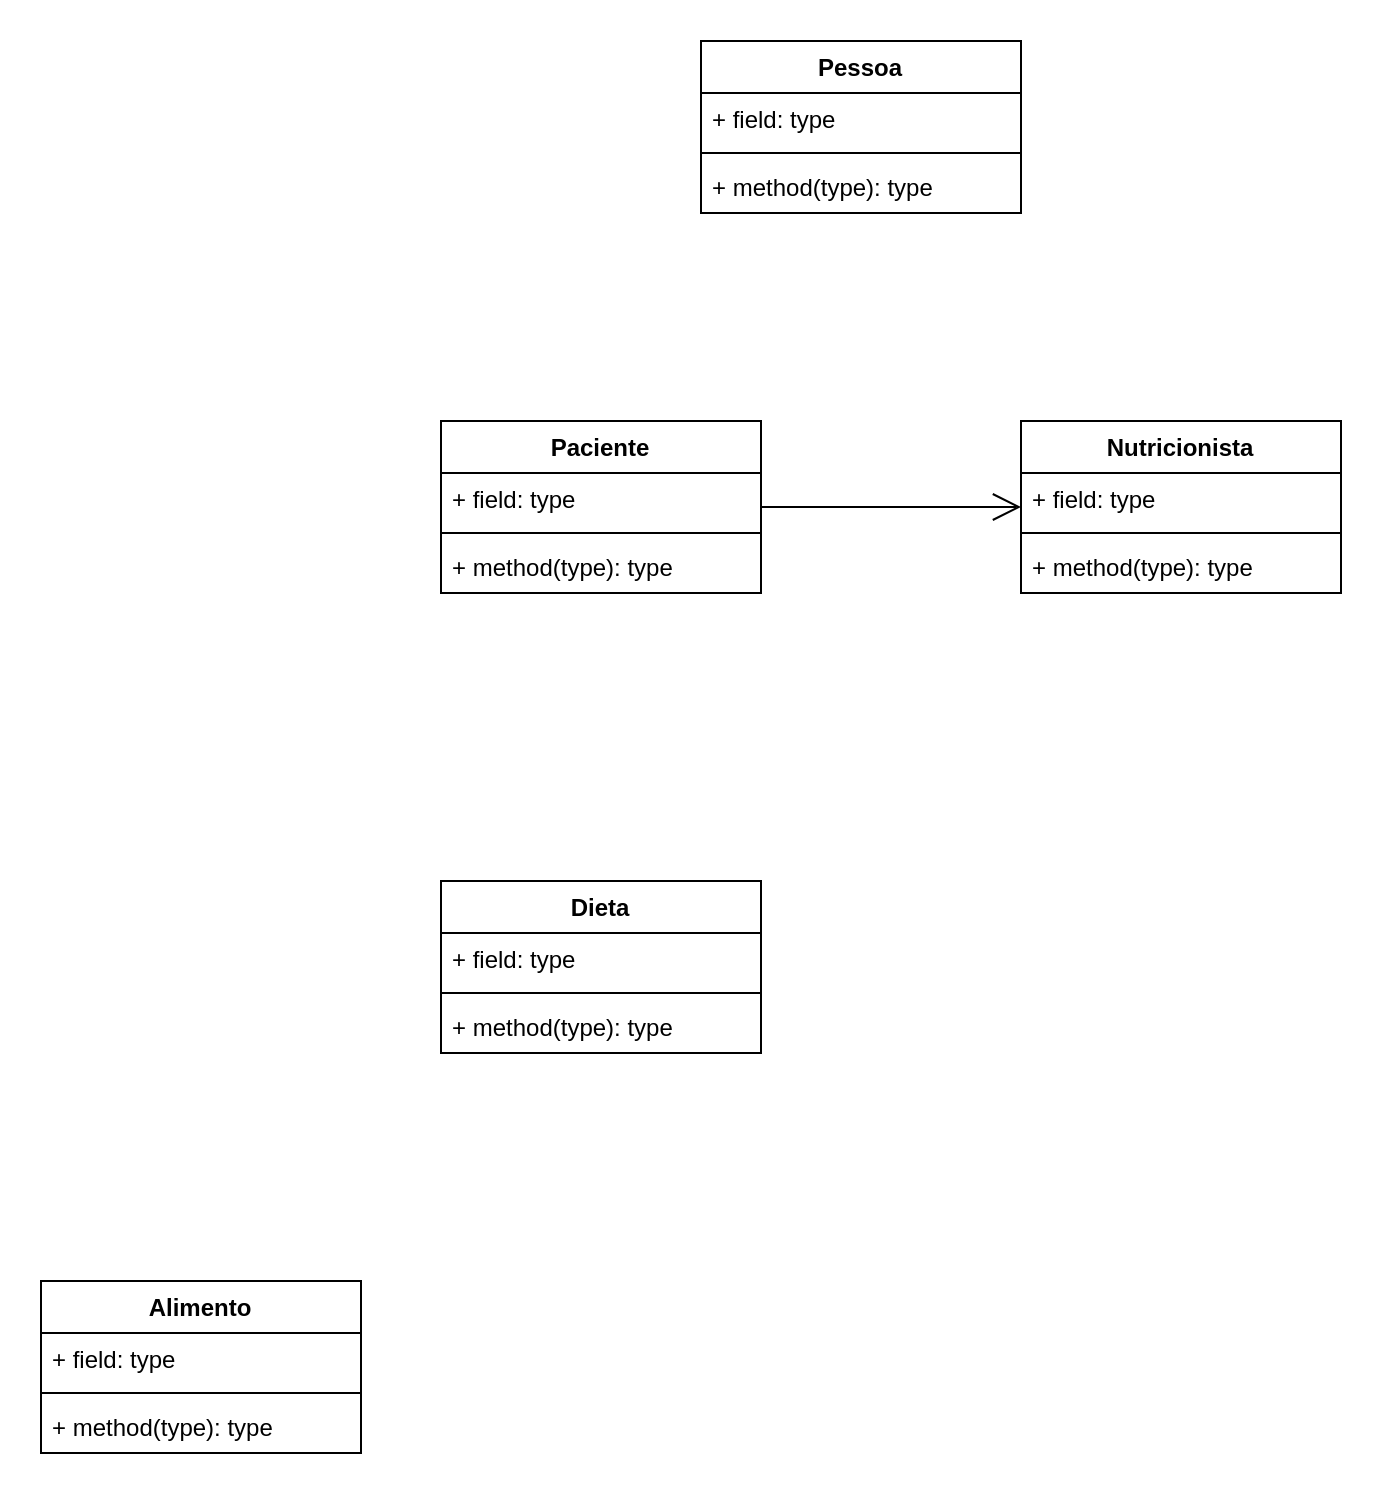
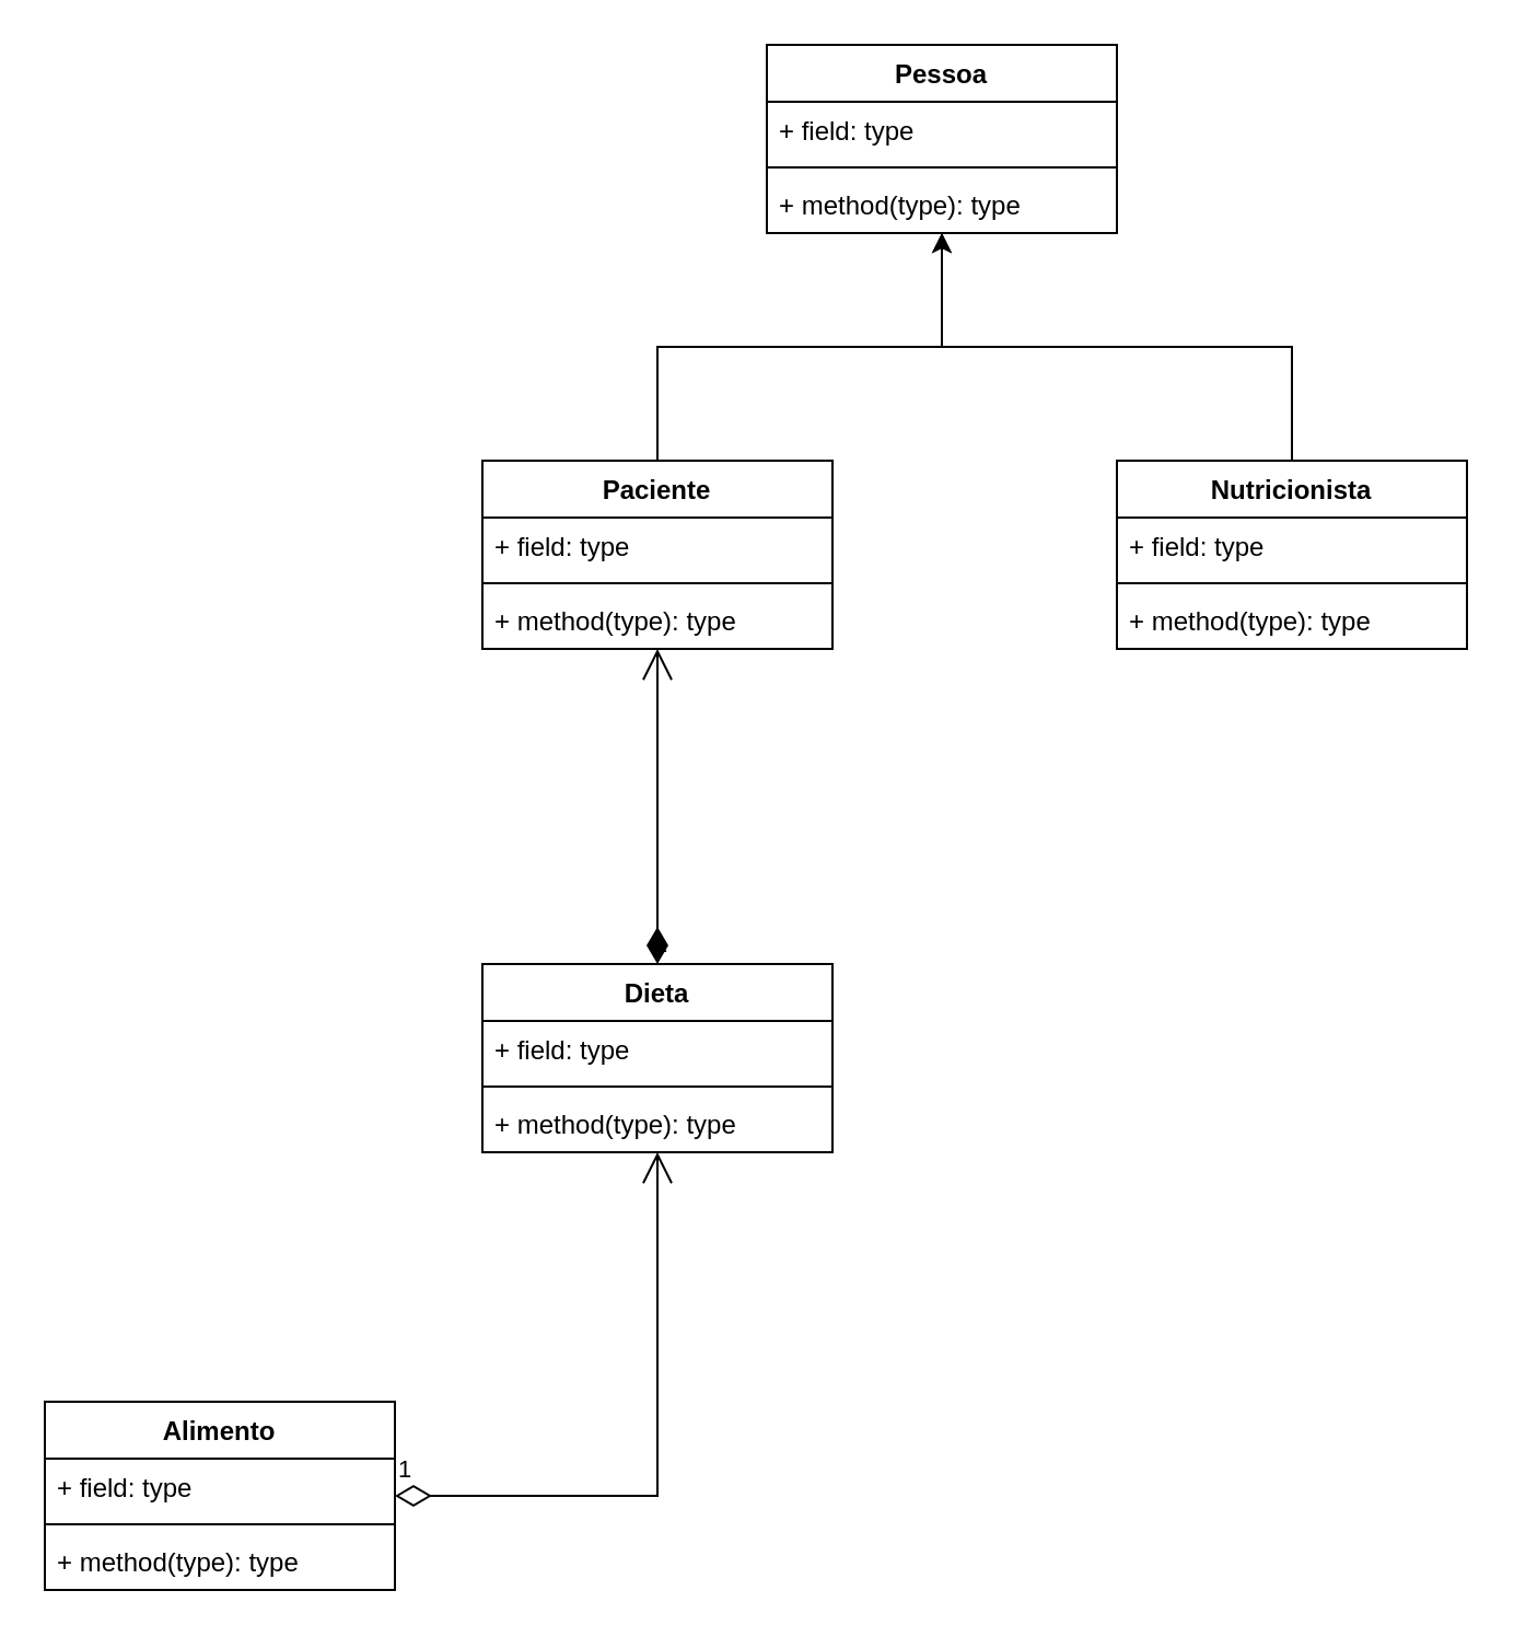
+ <mxCell id="6" style="edgeStyle=orthogonalEdgeStyle;rounded=0;orthogonalLoop=1;jettySize=auto;html=1;" edge="1" parent="1" source="7" target="17"><mxGeometry relative="1" as="geometry" /></mxCell>
+ <mxCell id="21" style="edgeStyle=orthogonalEdgeStyle;rounded=0;orthogonalLoop=1;jettySize=auto;html=1;" edge="1" parent="1" source="22" target="17"><mxGeometry relative="1" as="geometry" /></mxCell>
- <mxCell id="26" value="" style="endArrow=open;endFill=1;endSize=12;html=1;rounded=0;" edge="1" parent="1" source="7" target="22"><mxGeometry width="160" relative="1" as="geometry"><mxPoint x="310" y="400" as="sourcePoint" /><mxPoint x="470" y="400" as="targetPoint" /></mxGeometry></mxCell>
+ <mxCell id="15" value="1" style="endArrow=open;html=1;endSize=12;startArrow=diamondThin;startSize=14;startFill=1;edgeStyle=orthogonalEdgeStyle;align=left;verticalAlign=bottom;rounded=0;labelBackgroundColor=none;" edge="1" parent="1" source="2" target="7"><mxGeometry x="-1" y="3" relative="1" as="geometry"><mxPoint x="260" y="212.5" as="sourcePoint" /><mxPoint x="420" y="212.5" as="targetPoint" /></mxGeometry></mxCell>
+ <mxCell id="16" value="1" style="endArrow=open;html=1;endSize=12;startArrow=diamondThin;startSize=14;startFill=0;edgeStyle=orthogonalEdgeStyle;align=left;verticalAlign=bottom;rounded=0;" edge="1" parent="1" source="11" target="2"><mxGeometry x="-1" y="3" relative="1" as="geometry"><mxPoint x="310" y="400" as="sourcePoint" /><mxPoint x="470" y="400" as="targetPoint" /></mxGeometry></mxCell>
